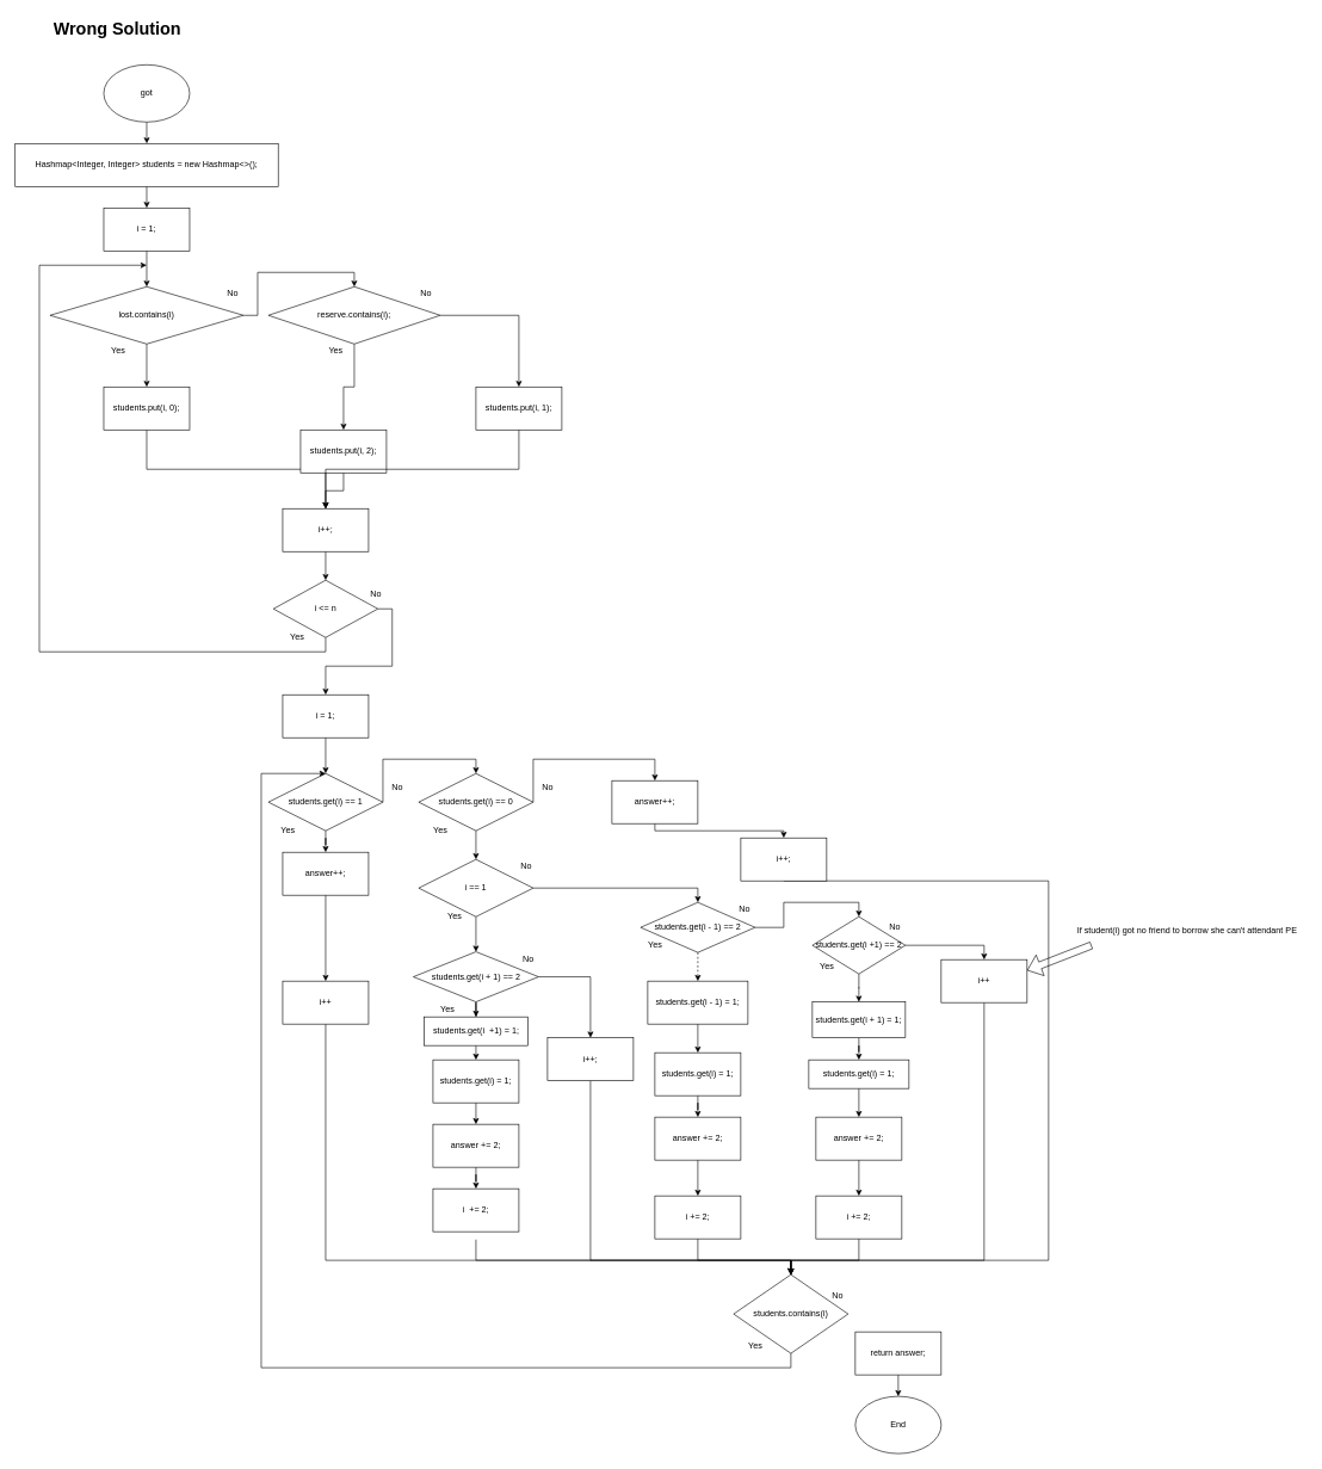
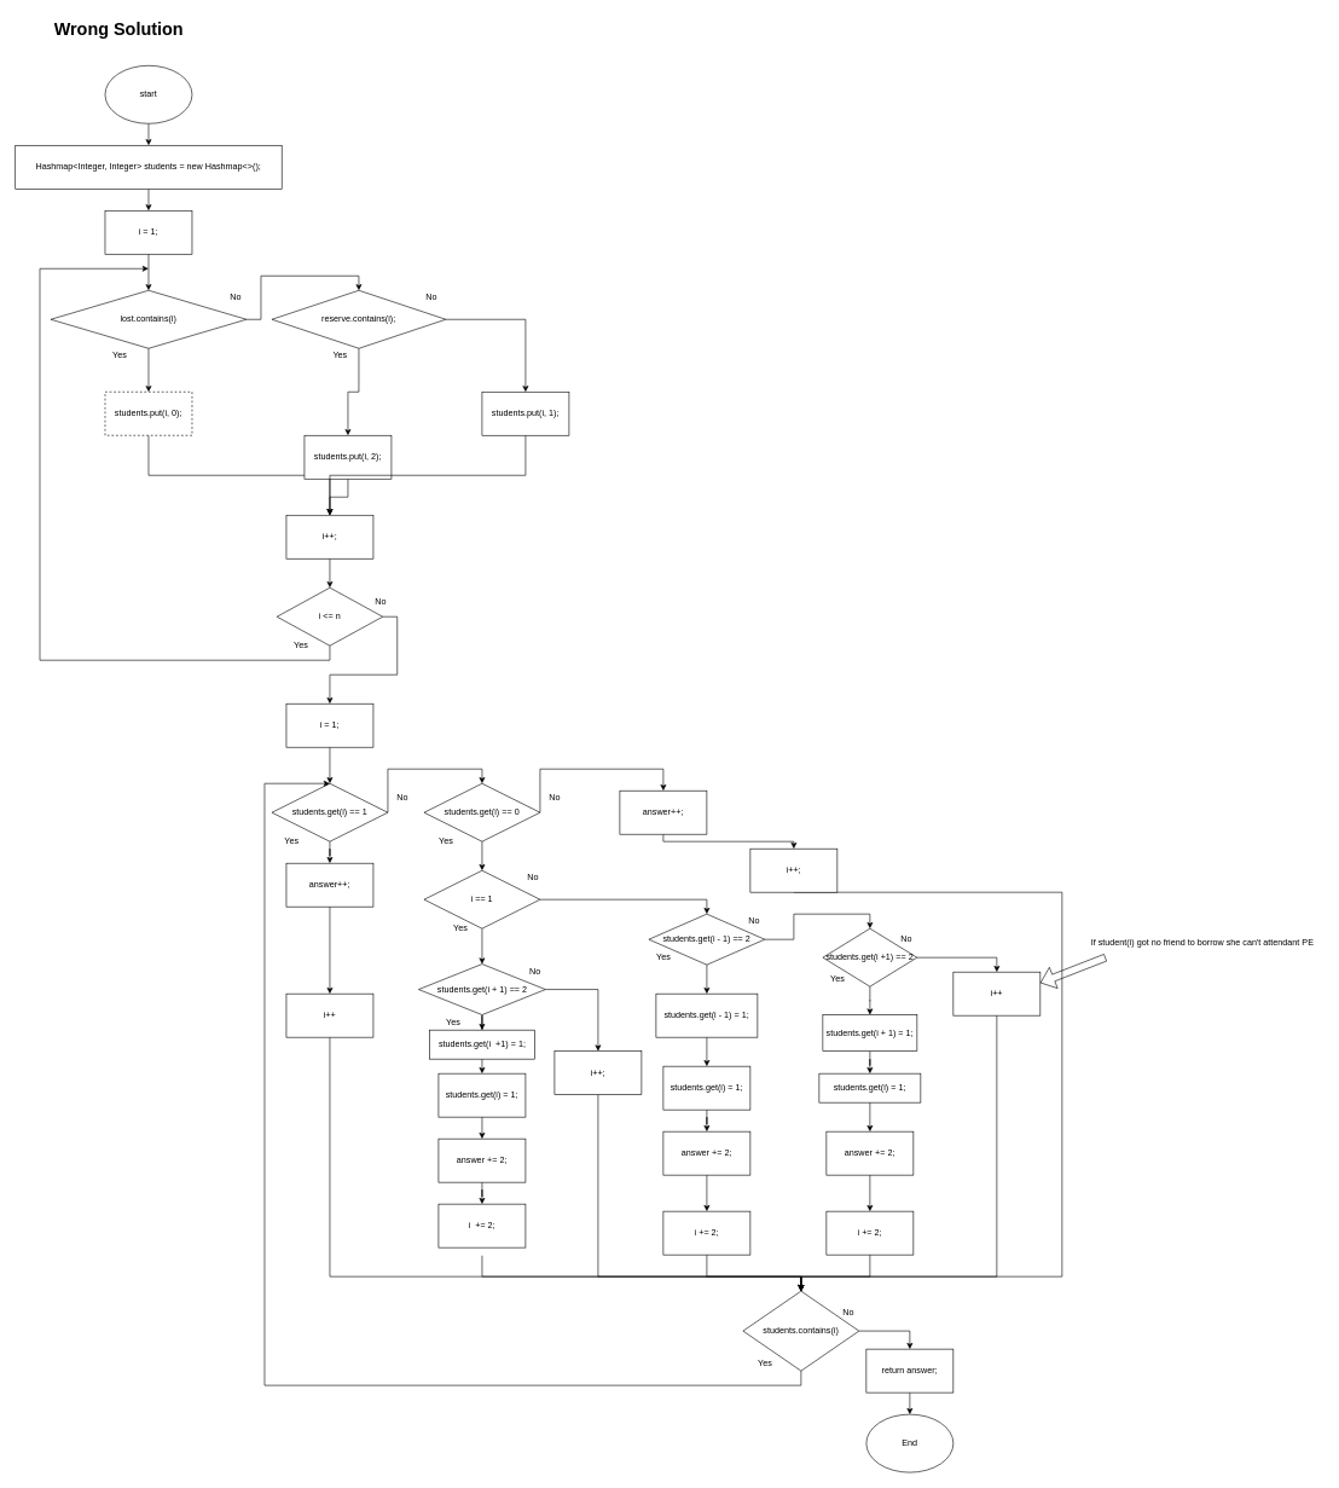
- <mxCell id="3" value="got" style="ellipse;whiteSpace=wrap;html=1;" parent="1" vertex="1"><mxGeometry x="144" y="90" width="120" height="80" as="geometry" /></mxCell>
+ <mxCell id="3" value="start" style="ellipse;whiteSpace=wrap;html=1;" parent="1" vertex="1"><mxGeometry x="144" y="90" width="120" height="80" as="geometry" /></mxCell>
- <mxCell id="19" value="students.put(i, 0);" style="whiteSpace=wrap;html=1;" parent="1" vertex="1"><mxGeometry x="144" y="540" width="120" height="60" as="geometry" /></mxCell>
+ <mxCell id="19" value="students.put(i, 0);" style="whiteSpace=wrap;html=1;dashed=1;" parent="1" vertex="1"><mxGeometry x="144" y="540" width="120" height="60" as="geometry" /></mxCell>
- <mxCell id="64" value="" style="edgeStyle=orthogonalEdgeStyle;rounded=0;orthogonalLoop=1;jettySize=auto;html=1;dashed=1;" parent="1" source="66" target="70" edge="1"><mxGeometry relative="1" as="geometry" /></mxCell>
+ <mxCell id="64" value="" style="edgeStyle=orthogonalEdgeStyle;rounded=0;orthogonalLoop=1;jettySize=auto;html=1;" parent="1" source="66" target="70" edge="1"><mxGeometry relative="1" as="geometry" /></mxCell>
+ <mxCell id="98" style="edgeStyle=orthogonalEdgeStyle;rounded=0;orthogonalLoop=1;jettySize=auto;html=1;exitX=1;exitY=0.5;exitDx=0;exitDy=0;entryX=0.5;entryY=0;entryDx=0;entryDy=0;" parent="1" source="99" target="104" edge="1"><mxGeometry relative="1" as="geometry" /></mxCell>
